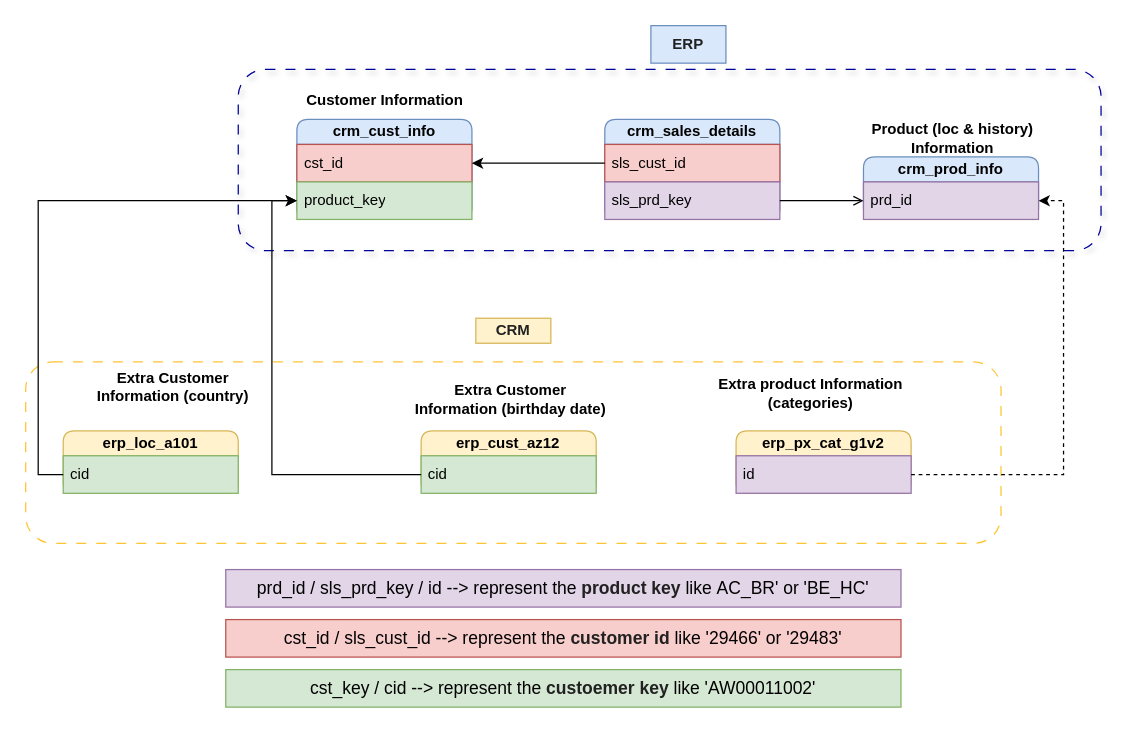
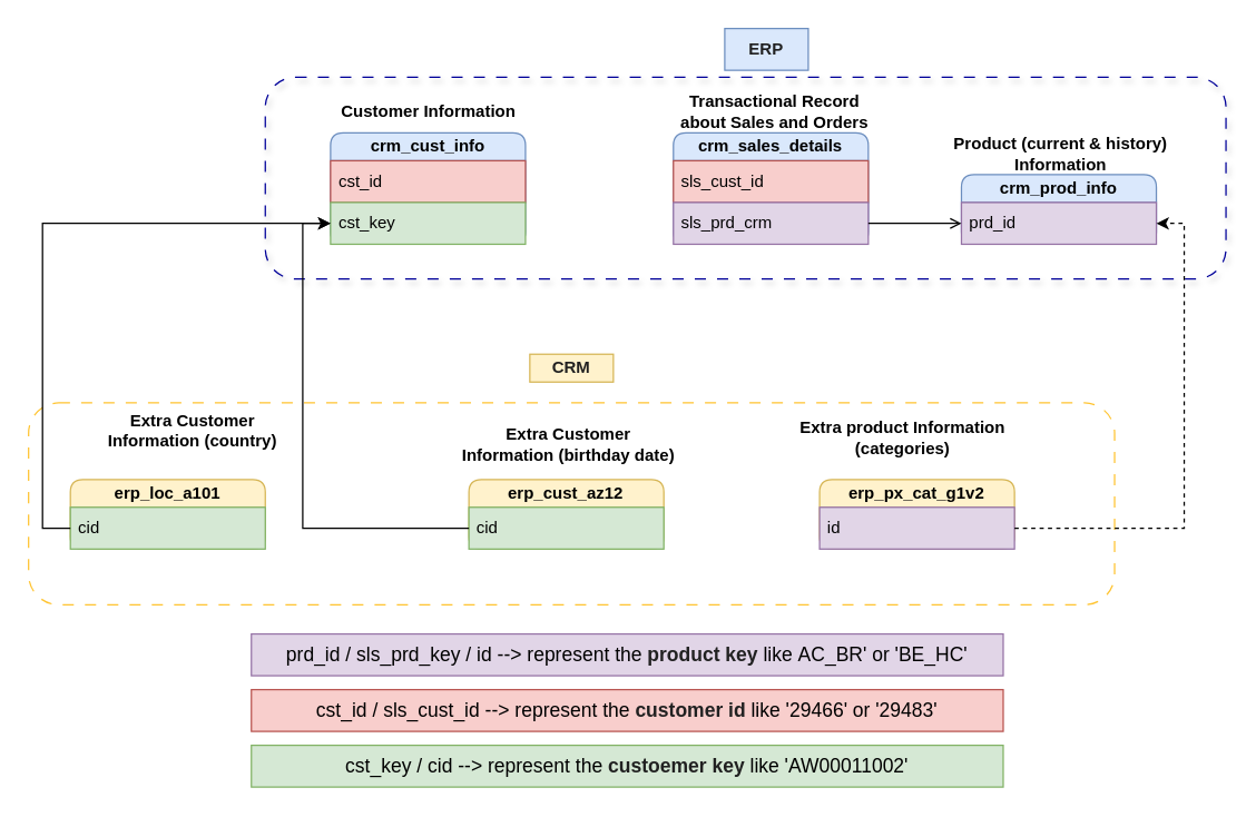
+ <mxCell id="14" value="&lt;b&gt;Transactional Record about Sales and Orders&lt;/b&gt;" style="text;html=1;align=center;verticalAlign=middle;whiteSpace=wrap;rounded=0;" parent="1" vertex="1"><mxGeometry x="483.12" y="65" width="146.25" height="30" as="geometry" /></mxCell>
- <mxCell id="10" value="&lt;b&gt;Product (loc &amp;amp; history) Information&lt;/b&gt;" style="text;html=1;align=center;verticalAlign=middle;whiteSpace=wrap;rounded=0;" parent="1" vertex="1"><mxGeometry x="670" y="95" width="182.5" height="30" as="geometry" /></mxCell>
+ <mxCell id="10" value="&lt;b&gt;Product (current &amp;amp; history) Information&lt;/b&gt;" style="text;html=1;align=center;verticalAlign=middle;whiteSpace=wrap;rounded=0;" parent="1" vertex="1"><mxGeometry x="670" y="95" width="182.5" height="30" as="geometry" /></mxCell>
- <mxCell id="15" style="edgeStyle=orthogonalEdgeStyle;rounded=0;orthogonalLoop=1;jettySize=auto;html=1;entryX=1;entryY=0.5;entryDx=0;entryDy=0;exitX=0;exitY=0.5;exitDx=0;exitDy=0;" parent="1" source="12" target="5" edge="1"><mxGeometry relative="1" as="geometry" /></mxCell>
- <mxCell id="6" value="product_key" style="text;strokeColor=#82b366;fillColor=#d5e8d4;align=left;verticalAlign=middle;spacingLeft=4;spacingRight=4;overflow=hidden;points=[[0,0.5],[1,0.5]];portConstraint=eastwest;rotatable=0;whiteSpace=wrap;html=1;" parent="4" vertex="1"><mxGeometry y="50" width="140" height="30" as="geometry" /></mxCell>
+ <mxCell id="6" value="cst_key" style="text;strokeColor=#82b366;fillColor=#d5e8d4;align=left;verticalAlign=middle;spacingLeft=4;spacingRight=4;overflow=hidden;points=[[0,0.5],[1,0.5]];portConstraint=eastwest;rotatable=0;whiteSpace=wrap;html=1;" parent="4" vertex="1"><mxGeometry y="50" width="140" height="30" as="geometry" /></mxCell>
- <mxCell id="13" value="sls_prd_key" style="text;strokeColor=#9673a6;fillColor=#e1d5e7;align=left;verticalAlign=middle;spacingLeft=4;spacingRight=4;overflow=hidden;points=[[0,0.5],[1,0.5]];portConstraint=eastwest;rotatable=0;whiteSpace=wrap;html=1;" parent="11" vertex="1"><mxGeometry y="50" width="140" height="30" as="geometry" /></mxCell>
+ <mxCell id="13" value="sls_prd_crm" style="text;strokeColor=#9673a6;fillColor=#e1d5e7;align=left;verticalAlign=middle;spacingLeft=4;spacingRight=4;overflow=hidden;points=[[0,0.5],[1,0.5]];portConstraint=eastwest;rotatable=0;whiteSpace=wrap;html=1;" parent="11" vertex="1"><mxGeometry y="50" width="140" height="30" as="geometry" /></mxCell>
